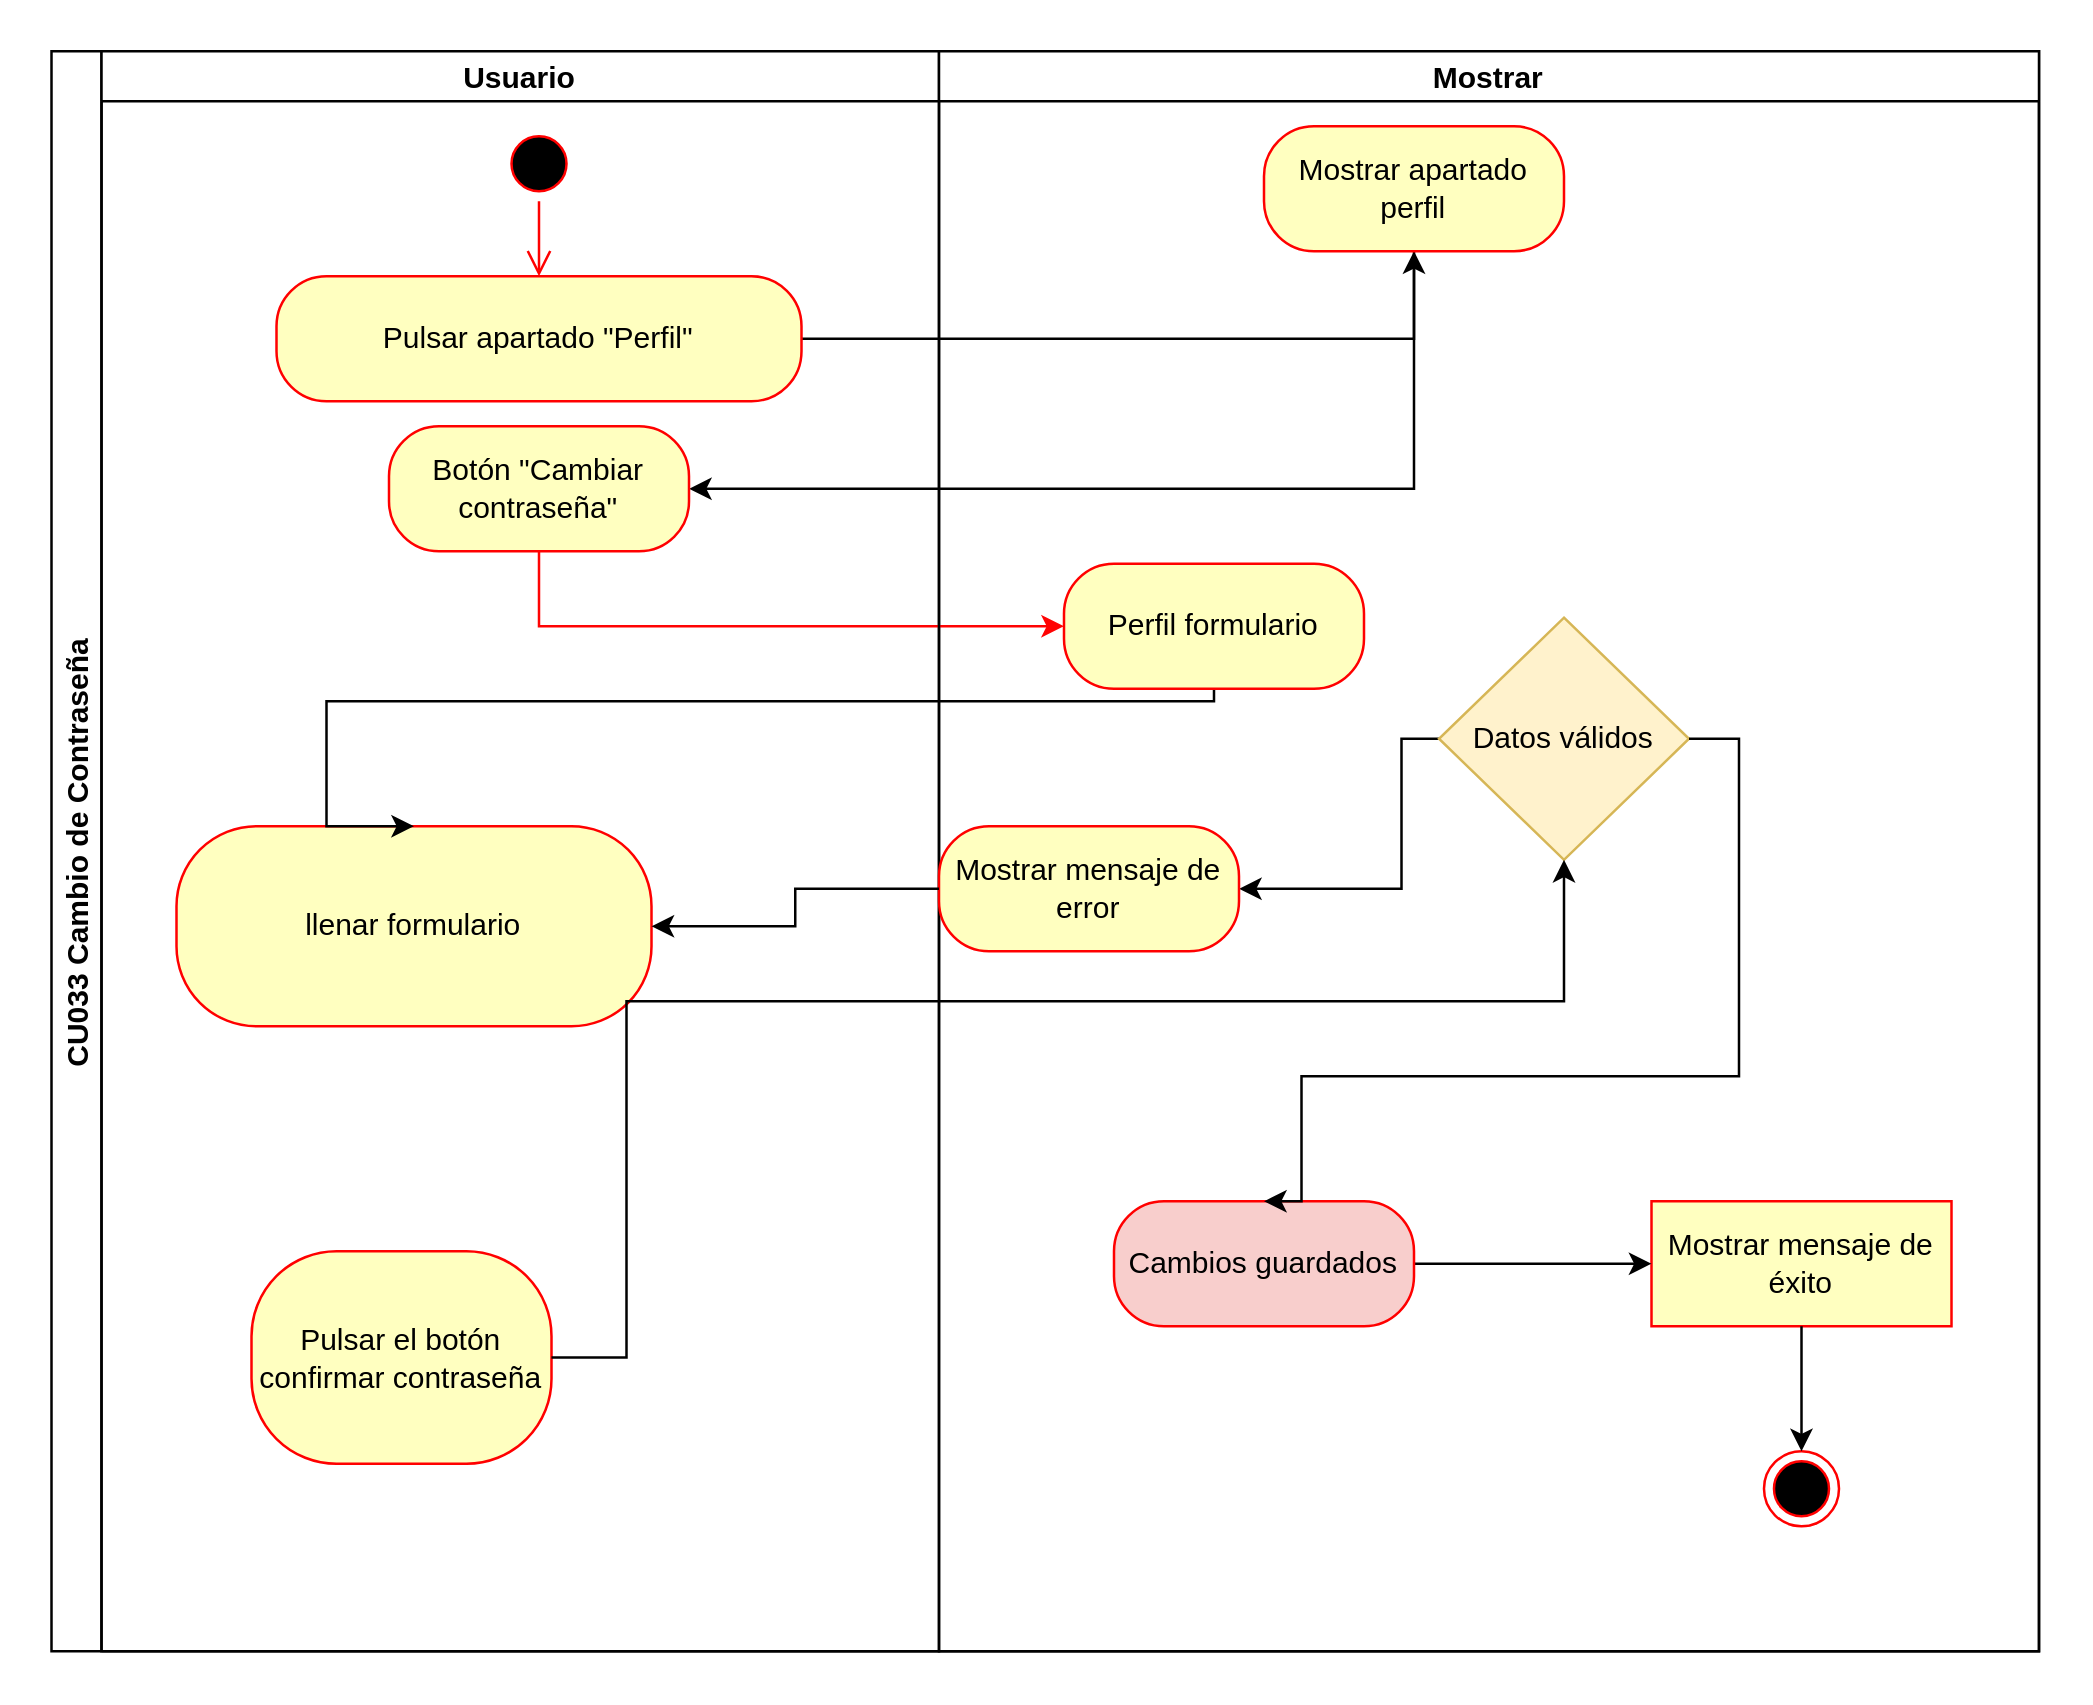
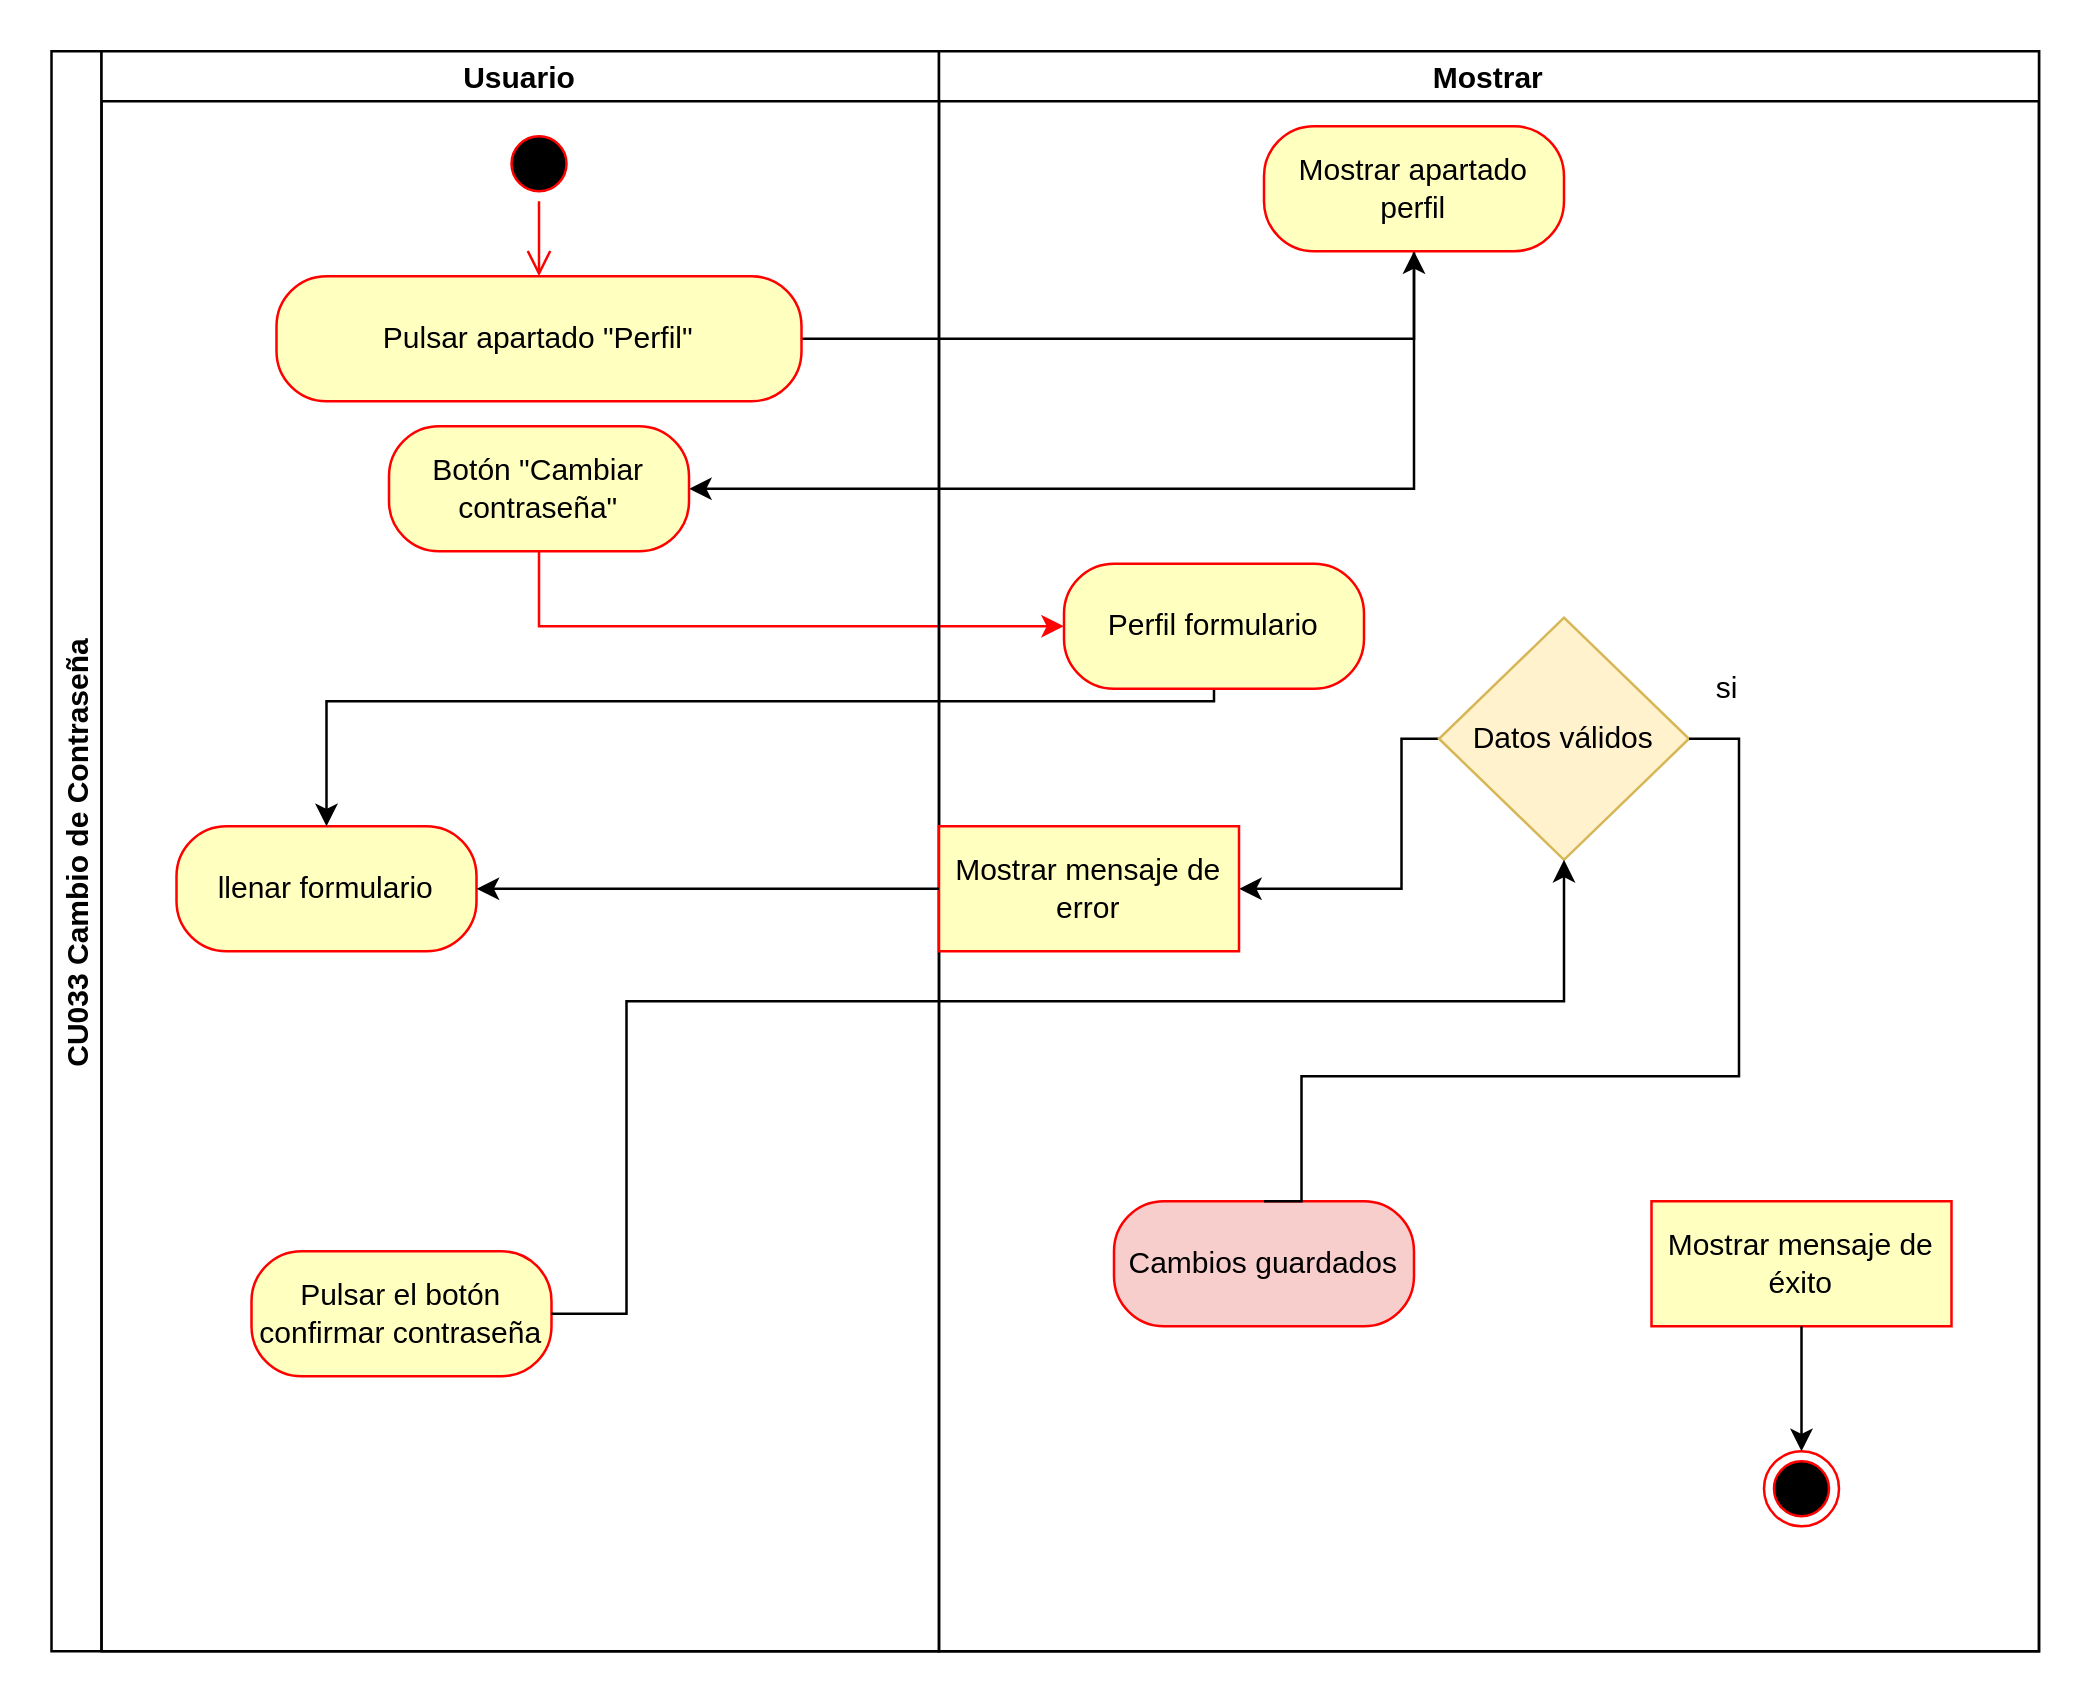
+ <mxCell id="20" value="si" style="text;html=1;align=center;verticalAlign=middle;resizable=0;points=[];autosize=1;strokeColor=none;fillColor=none;" vertex="1" parent="15"><mxGeometry x="300" y="240" width="30" height="30" as="geometry" /></mxCell>
- <mxCell id="26" value="&lt;font style=&quot;vertical-align: inherit;&quot;&gt;&lt;font style=&quot;vertical-align: inherit;&quot;&gt;&lt;font style=&quot;vertical-align: inherit;&quot;&gt;&lt;font style=&quot;vertical-align: inherit;&quot;&gt;&lt;font style=&quot;vertical-align: inherit;&quot;&gt;&lt;font style=&quot;vertical-align: inherit;&quot;&gt;&lt;font style=&quot;vertical-align: inherit;&quot;&gt;&lt;font style=&quot;vertical-align: inherit;&quot;&gt;Mostrar mensaje de error&lt;/font&gt;&lt;/font&gt;&lt;/font&gt;&lt;/font&gt;&lt;/font&gt;&lt;/font&gt;&lt;/font&gt;&lt;/font&gt;" style="rounded=1;whiteSpace=wrap;html=1;arcSize=40;fontColor=#000000;fillColor=#ffffc0;strokeColor=#ff0000;" vertex="1" parent="15"><mxGeometry y="310" width="120" height="50" as="geometry" /></mxCell>
+ <mxCell id="26" value="&lt;font style=&quot;vertical-align: inherit;&quot;&gt;&lt;font style=&quot;vertical-align: inherit;&quot;&gt;&lt;font style=&quot;vertical-align: inherit;&quot;&gt;&lt;font style=&quot;vertical-align: inherit;&quot;&gt;&lt;font style=&quot;vertical-align: inherit;&quot;&gt;&lt;font style=&quot;vertical-align: inherit;&quot;&gt;&lt;font style=&quot;vertical-align: inherit;&quot;&gt;&lt;font style=&quot;vertical-align: inherit;&quot;&gt;Mostrar mensaje de error&lt;/font&gt;&lt;/font&gt;&lt;/font&gt;&lt;/font&gt;&lt;/font&gt;&lt;/font&gt;&lt;/font&gt;&lt;/font&gt;" style="whiteSpace=wrap;html=1;arcSize=40;fontColor=#000000;fillColor=#ffffc0;strokeColor=#ff0000;rounded=0;" vertex="1" parent="15"><mxGeometry y="310" width="120" height="50" as="geometry" /></mxCell>
- <mxCell id="11" value="&lt;font style=&quot;vertical-align: inherit;&quot;&gt;&lt;font style=&quot;vertical-align: inherit;&quot;&gt;llenar formulario&lt;/font&gt;&lt;/font&gt;" style="rounded=1;whiteSpace=wrap;html=1;arcSize=40;fontColor=#000000;fillColor=#ffffc0;strokeColor=#ff0000;" vertex="1" parent="5"><mxGeometry x="30" y="310" width="190" height="80" as="geometry" /></mxCell>
+ <mxCell id="11" value="&lt;font style=&quot;vertical-align: inherit;&quot;&gt;&lt;font style=&quot;vertical-align: inherit;&quot;&gt;llenar formulario&lt;/font&gt;&lt;/font&gt;" style="rounded=1;whiteSpace=wrap;html=1;arcSize=40;fontColor=#000000;fillColor=#ffffc0;strokeColor=#ff0000;" vertex="1" parent="5"><mxGeometry x="30" y="310" width="120" height="50" as="geometry" /></mxCell>
- <mxCell id="27" style="edgeStyle=orthogonalEdgeStyle;rounded=0;orthogonalLoop=1;jettySize=auto;html=1;exitX=1;exitY=0.5;exitDx=0;exitDy=0;entryX=0.5;entryY=0;entryDx=0;entryDy=0;" edge="1" parent="15" source="19" target="24"><mxGeometry relative="1" as="geometry"><Array as="points"><mxPoint x="320" y="275" /><mxPoint x="320" y="410" /><mxPoint x="145" y="410" /><mxPoint x="145" y="460" /></Array></mxGeometry></mxCell>
+ <mxCell id="27" style="edgeStyle=orthogonalEdgeStyle;rounded=0;orthogonalLoop=1;jettySize=auto;html=1;exitX=1;exitY=0.5;exitDx=0;exitDy=0;entryX=0.5;entryY=0;entryDx=0;entryDy=0;endArrow=none;" edge="1" parent="15" source="19" target="24"><mxGeometry relative="1" as="geometry"><Array as="points"><mxPoint x="320" y="275" /><mxPoint x="320" y="410" /><mxPoint x="145" y="410" /><mxPoint x="145" y="460" /></Array></mxGeometry></mxCell>
- <mxCell id="23" style="edgeStyle=orthogonalEdgeStyle;rounded=0;orthogonalLoop=1;jettySize=auto;html=1;exitX=1;exitY=0.5;exitDx=0;exitDy=0;entryX=0;entryY=0.5;entryDx=0;entryDy=0;" edge="1" parent="15" source="24" target="21"><mxGeometry relative="1" as="geometry" /></mxCell>
- <mxCell id="10" value="&lt;font style=&quot;vertical-align: inherit;&quot;&gt;&lt;font style=&quot;vertical-align: inherit;&quot;&gt;Pulsar el botón confirmar contraseña&lt;/font&gt;&lt;/font&gt;" style="rounded=1;whiteSpace=wrap;html=1;arcSize=40;fontColor=#000000;fillColor=#ffffc0;strokeColor=#ff0000;" vertex="1" parent="5"><mxGeometry x="60" y="480" width="120" height="85" as="geometry" /></mxCell>
+ <mxCell id="10" value="&lt;font style=&quot;vertical-align: inherit;&quot;&gt;&lt;font style=&quot;vertical-align: inherit;&quot;&gt;Pulsar el botón confirmar contraseña&lt;/font&gt;&lt;/font&gt;" style="rounded=1;whiteSpace=wrap;html=1;arcSize=40;fontColor=#000000;fillColor=#ffffc0;strokeColor=#ff0000;" vertex="1" parent="5"><mxGeometry x="60" y="480" width="120" height="50" as="geometry" /></mxCell>
